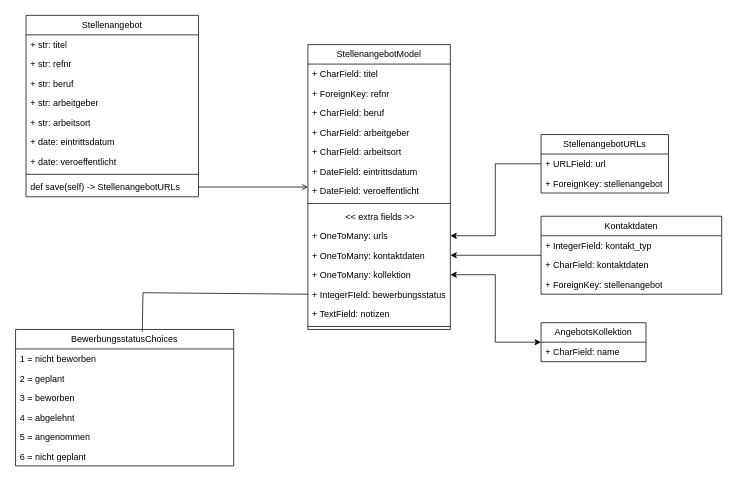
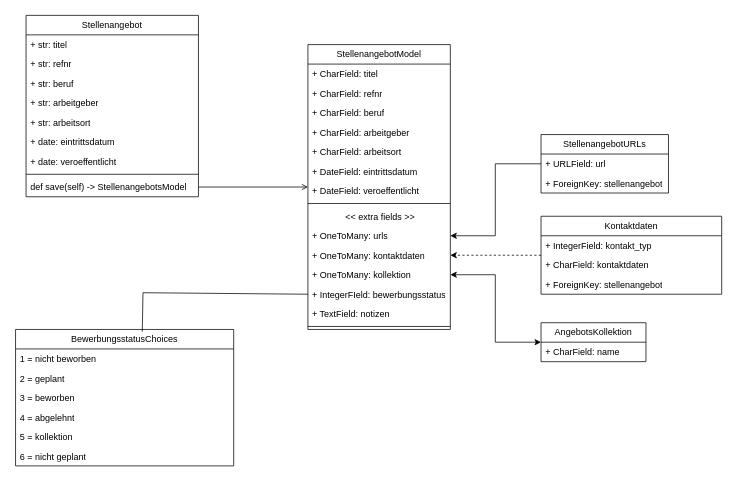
- <mxCell id="14" value="+ ForeignKey: refnr" style="text;strokeColor=none;fillColor=none;align=left;verticalAlign=top;spacingLeft=4;spacingRight=4;overflow=hidden;rotatable=0;points=[[0,0.5],[1,0.5]];portConstraint=eastwest;whiteSpace=wrap;html=1;" vertex="1" parent="12"><mxGeometry y="52" width="190" height="26" as="geometry" /></mxCell>
+ <mxCell id="14" value="+ CharField: refnr" style="text;strokeColor=none;fillColor=none;align=left;verticalAlign=top;spacingLeft=4;spacingRight=4;overflow=hidden;rotatable=0;points=[[0,0.5],[1,0.5]];portConstraint=eastwest;whiteSpace=wrap;html=1;" vertex="1" parent="12"><mxGeometry y="52" width="190" height="26" as="geometry" /></mxCell>
- <mxCell id="11" value="def save(self) -&amp;gt; StellenangebotURLs" style="text;strokeColor=none;fillColor=none;align=left;verticalAlign=top;spacingLeft=4;spacingRight=4;overflow=hidden;rotatable=0;points=[[0,0.5],[1,0.5]];portConstraint=eastwest;whiteSpace=wrap;html=1;" vertex="1" parent="2"><mxGeometry y="216" width="230" height="26" as="geometry" /></mxCell>
+ <mxCell id="11" value="def save(self) -&amp;gt; StellenangebotsModel" style="text;strokeColor=none;fillColor=none;align=left;verticalAlign=top;spacingLeft=4;spacingRight=4;overflow=hidden;rotatable=0;points=[[0,0.5],[1,0.5]];portConstraint=eastwest;whiteSpace=wrap;html=1;" vertex="1" parent="2"><mxGeometry y="216" width="230" height="26" as="geometry" /></mxCell>
- <mxCell id="45" value="" style="endArrow=classic;html=1;rounded=0;entryX=1;entryY=0.5;entryDx=0;entryDy=0;" edge="1" parent="1" source="33" target="23"><mxGeometry width="50" height="50" relative="1" as="geometry"><mxPoint x="436" y="599" as="sourcePoint" /><mxPoint x="486" y="549" as="targetPoint" /></mxGeometry></mxCell>
+ <mxCell id="45" value="" style="endArrow=classic;html=1;rounded=0;entryX=1;entryY=0.5;entryDx=0;entryDy=0;dashed=1;" edge="1" parent="1" source="33" target="23"><mxGeometry width="50" height="50" relative="1" as="geometry"><mxPoint x="436" y="599" as="sourcePoint" /><mxPoint x="486" y="549" as="targetPoint" /></mxGeometry></mxCell>
- <mxCell id="42" value="5 = angenommen" style="text;strokeColor=none;fillColor=none;align=left;verticalAlign=top;spacingLeft=4;spacingRight=4;overflow=hidden;rotatable=0;points=[[0,0.5],[1,0.5]];portConstraint=eastwest;whiteSpace=wrap;html=1;" vertex="1" parent="37"><mxGeometry y="130" width="291" height="26" as="geometry" /></mxCell>
+ <mxCell id="42" value="5 = kollektion" style="text;strokeColor=none;fillColor=none;align=left;verticalAlign=top;spacingLeft=4;spacingRight=4;overflow=hidden;rotatable=0;points=[[0,0.5],[1,0.5]];portConstraint=eastwest;whiteSpace=wrap;html=1;" vertex="1" parent="37"><mxGeometry y="130" width="291" height="26" as="geometry" /></mxCell>
